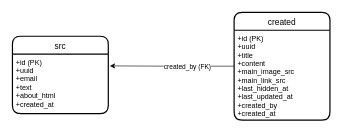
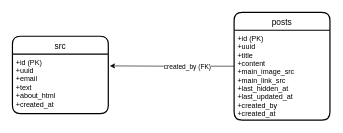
- <mxCell id="6" value="created" style="swimlane;childLayout=stackLayout;horizontal=1;startSize=30;horizontalStack=0;rounded=1;fontSize=14;fontStyle=0;strokeWidth=2;resizeParent=0;resizeLast=1;shadow=0;dashed=0;align=center;" vertex="1" parent="1"><mxGeometry x="390" y="20" width="160" height="180" as="geometry" /></mxCell>
+ <mxCell id="6" value="posts" style="swimlane;childLayout=stackLayout;horizontal=1;startSize=30;horizontalStack=0;rounded=1;fontSize=14;fontStyle=0;strokeWidth=2;resizeParent=0;resizeLast=1;shadow=0;dashed=0;align=center;" vertex="1" parent="1"><mxGeometry x="390" y="20" width="160" height="180" as="geometry" /></mxCell>
